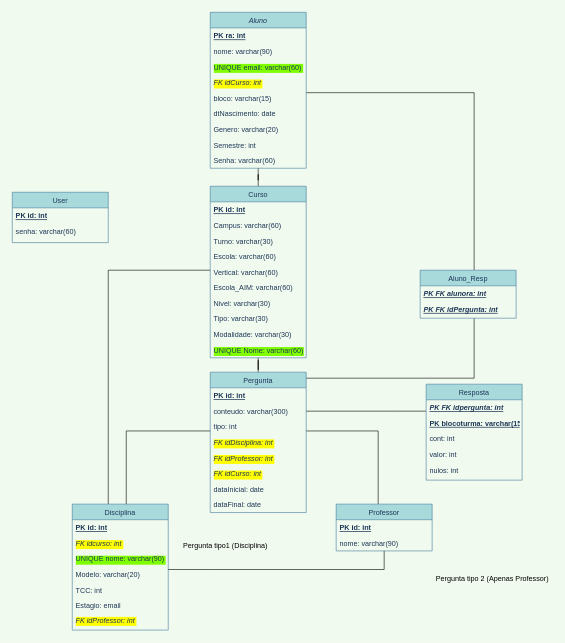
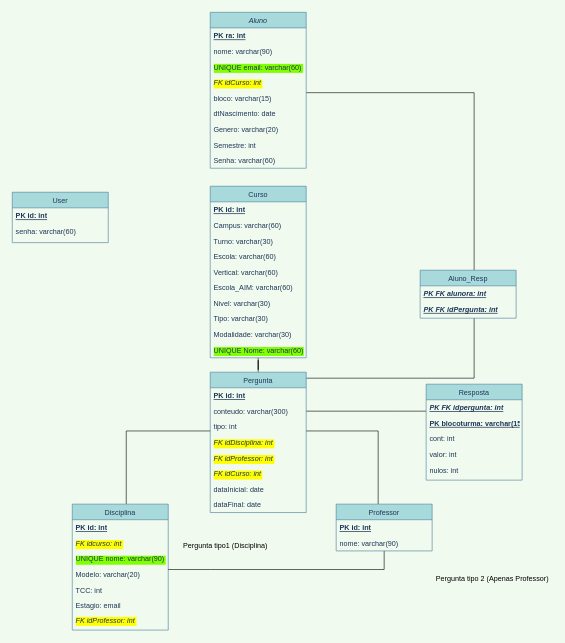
- <mxCell id="2" style="edgeStyle=orthogonalEdgeStyle;rounded=0;orthogonalLoop=1;jettySize=auto;html=1;endArrow=none;endFill=0;strokeColor=#000000;" parent="1" source="52" target="33" edge="1"><mxGeometry relative="1" as="geometry" /></mxCell>
- <mxCell id="5" style="edgeStyle=orthogonalEdgeStyle;rounded=0;orthogonalLoop=1;jettySize=auto;html=1;endArrow=none;endFill=0;" parent="1" source="6" target="52" edge="1"><mxGeometry relative="1" as="geometry"><Array as="points"><mxPoint x="180" y="450" /></Array></mxGeometry></mxCell>
